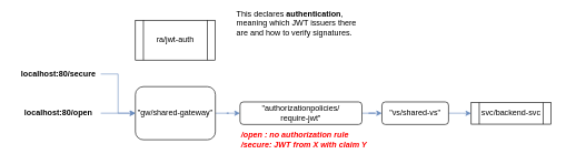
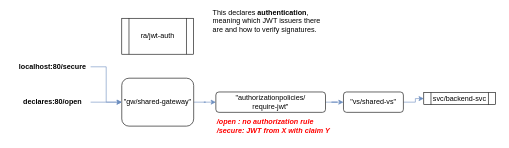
- <mxCell id="7" value="&amp;nbsp;&lt;b&gt;localhost:80/open&lt;/b&gt;" style="text;html=1;strokeColor=none;fillColor=none;align=center;verticalAlign=middle;whiteSpace=wrap;rounded=0;" parent="1" vertex="1"><mxGeometry x="20" y="155" width="130" height="30" as="geometry" /></mxCell>
+ <mxCell id="7" value="&amp;nbsp;&lt;b&gt;declares:80/open&lt;/b&gt;" style="text;html=1;strokeColor=none;fillColor=none;align=center;verticalAlign=middle;whiteSpace=wrap;rounded=0;" parent="1" vertex="1"><mxGeometry x="20" y="155" width="130" height="30" as="geometry" /></mxCell>
- <mxCell id="6" value="svc/backend-svc" style="shape=process;whiteSpace=wrap;html=1;backgroundOutline=1;" parent="1" vertex="1"><mxGeometry x="706" y="154" width="120" height="32.5" as="geometry" /></mxCell>
+ <mxCell id="6" value="svc/backend-svc" style="shape=process;whiteSpace=wrap;html=1;backgroundOutline=1;" parent="1" vertex="1"><mxGeometry x="706" y="154" width="120" height="20" as="geometry" /></mxCell>
